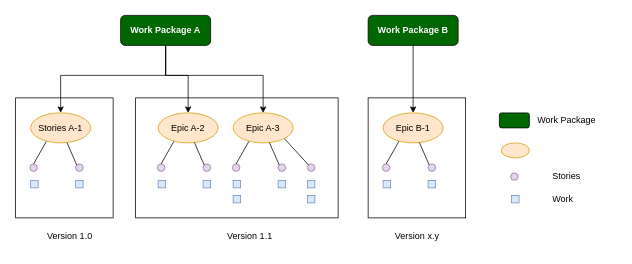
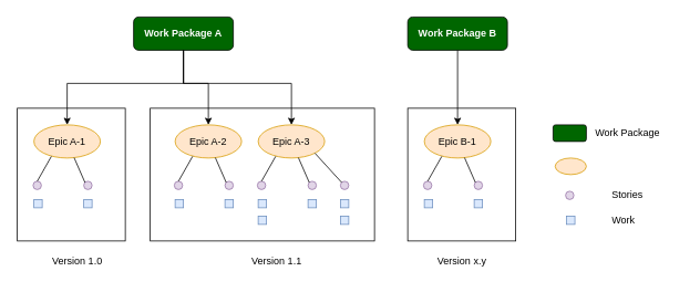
- <mxCell id="5" value="Stories A-1" style="ellipse;whiteSpace=wrap;html=1;fillColor=#ffe6cc;strokeColor=#d79b00;" vertex="1" parent="1"><mxGeometry x="40" y="150" width="80" height="40" as="geometry" /></mxCell>
+ <mxCell id="5" value="Epic A-1" style="ellipse;whiteSpace=wrap;html=1;fillColor=#ffe6cc;strokeColor=#d79b00;" vertex="1" parent="1"><mxGeometry x="40" y="150" width="80" height="40" as="geometry" /></mxCell>
